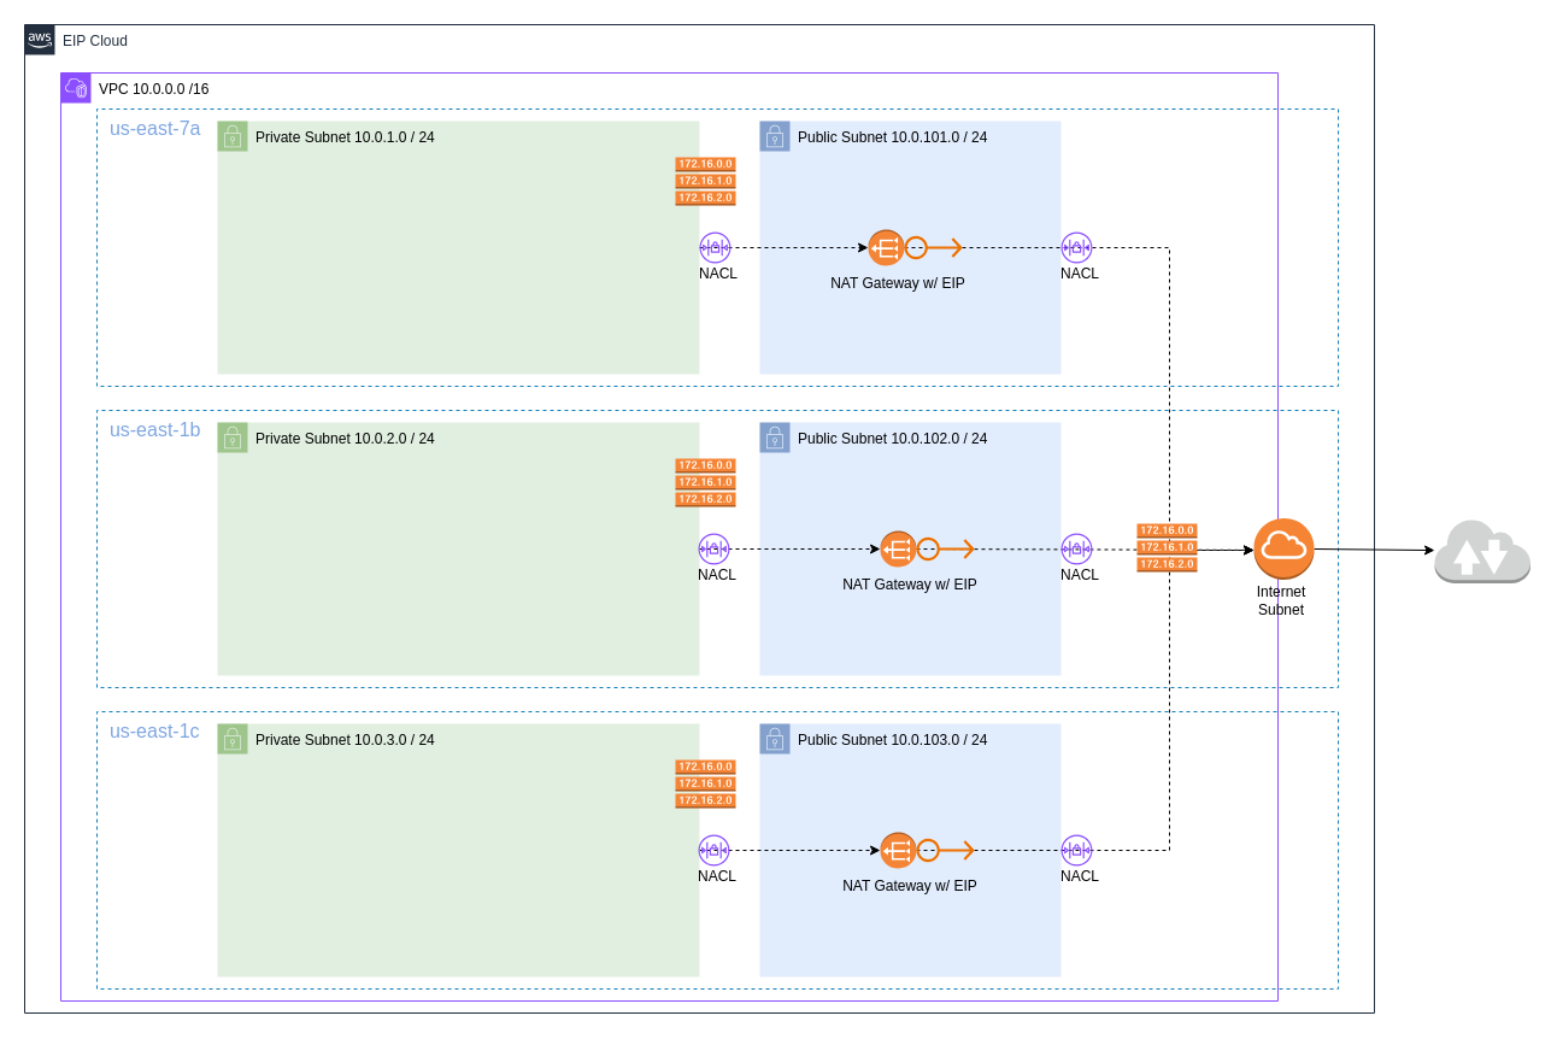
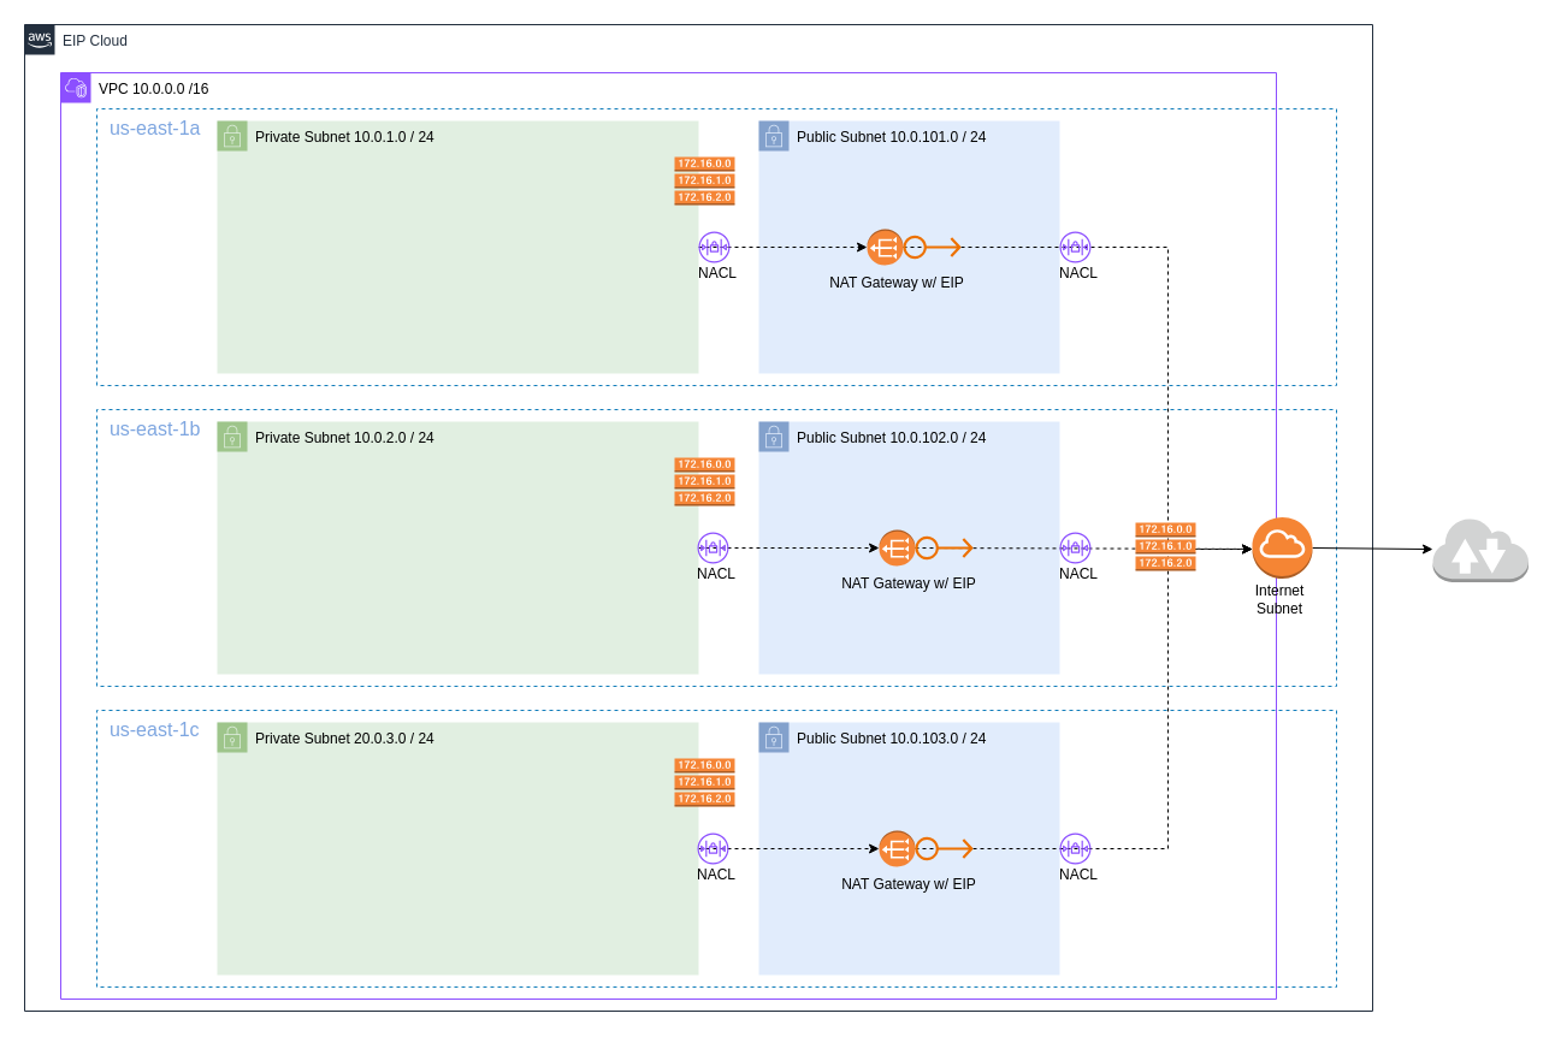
- <mxCell id="9" value="&lt;font color=&quot;#7ea6e0&quot; style=&quot;font-size: 16px;&quot;&gt;&amp;nbsp; &lt;font style=&quot;font-size: 16px;&quot;&gt;us-east-7a&lt;/font&gt;&lt;/font&gt;" style="fillColor=none;strokeColor=#147EBA;dashed=1;verticalAlign=top;fontStyle=0;fontColor=#147EBA;whiteSpace=wrap;html=1;container=0;flipH=0;direction=south;align=left;" parent="1" vertex="1"><mxGeometry x="80" y="90" width="1030" height="230" as="geometry" /></mxCell>
+ <mxCell id="9" value="&lt;font color=&quot;#7ea6e0&quot; style=&quot;font-size: 16px;&quot;&gt;&amp;nbsp; &lt;font style=&quot;font-size: 16px;&quot;&gt;us-east-1a&lt;/font&gt;&lt;/font&gt;" style="fillColor=none;strokeColor=#147EBA;dashed=1;verticalAlign=top;fontStyle=0;fontColor=#147EBA;whiteSpace=wrap;html=1;container=0;flipH=0;direction=south;align=left;" parent="1" vertex="1"><mxGeometry x="80" y="90" width="1030" height="230" as="geometry" /></mxCell>
- <mxCell id="21" value="Private Subnet 10.0.3.0 / 24" style="points=[[0,0],[0.25,0],[0.5,0],[0.75,0],[1,0],[1,0.25],[1,0.5],[1,0.75],[1,1],[0.75,1],[0.5,1],[0.25,1],[0,1],[0,0.75],[0,0.5],[0,0.25]];outlineConnect=0;html=1;whiteSpace=wrap;fontSize=12;fontStyle=0;container=0;pointerEvents=0;collapsible=0;recursiveResize=0;shape=mxgraph.aws4.group;grIcon=mxgraph.aws4.group_security_group;grStroke=0;strokeColor=#82b366;fillColor=#d5e8d4;verticalAlign=top;align=left;spacingLeft=30;dashed=0;opacity=70;" parent="1" vertex="1"><mxGeometry x="180" y="600" width="400" height="210" as="geometry" /></mxCell>
+ <mxCell id="21" value="Private Subnet 20.0.3.0 / 24" style="points=[[0,0],[0.25,0],[0.5,0],[0.75,0],[1,0],[1,0.25],[1,0.5],[1,0.75],[1,1],[0.75,1],[0.5,1],[0.25,1],[0,1],[0,0.75],[0,0.5],[0,0.25]];outlineConnect=0;html=1;whiteSpace=wrap;fontSize=12;fontStyle=0;container=0;pointerEvents=0;collapsible=0;recursiveResize=0;shape=mxgraph.aws4.group;grIcon=mxgraph.aws4.group_security_group;grStroke=0;strokeColor=#82b366;fillColor=#d5e8d4;verticalAlign=top;align=left;spacingLeft=30;dashed=0;opacity=70;" parent="1" vertex="1"><mxGeometry x="180" y="600" width="400" height="210" as="geometry" /></mxCell>
